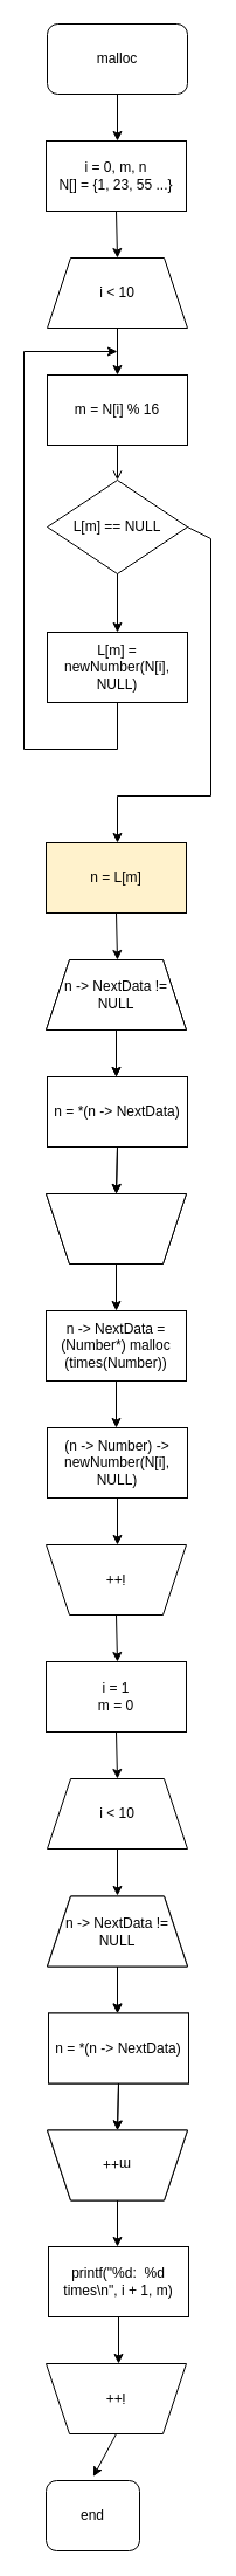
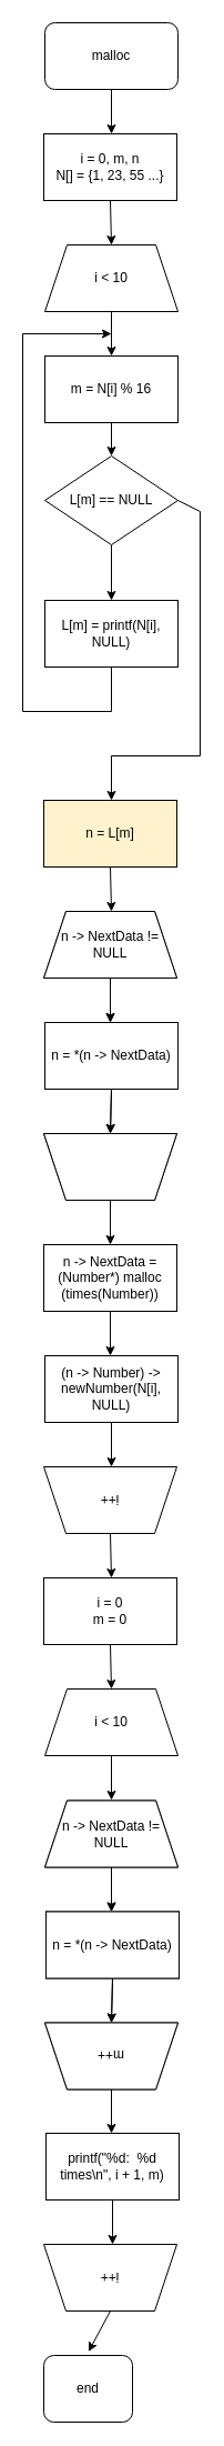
- <mxCell id="10" value="" style="endArrow=open;html=1;rounded=0;exitX=0.5;exitY=1;exitDx=0;exitDy=0;entryX=0.5;entryY=0;entryDx=0;entryDy=0;" parent="1" source="7" target="9" edge="1"><mxGeometry width="50" height="50" relative="1" as="geometry"><mxPoint x="110" y="400" as="sourcePoint" /><mxPoint x="160" y="350" as="targetPoint" /></mxGeometry></mxCell>
+ <mxCell id="10" value="" style="endArrow=classic;html=1;rounded=0;exitX=0.5;exitY=1;exitDx=0;exitDy=0;entryX=0.5;entryY=0;entryDx=0;entryDy=0;" parent="1" source="7" target="9" edge="1"><mxGeometry width="50" height="50" relative="1" as="geometry"><mxPoint x="110" y="400" as="sourcePoint" /><mxPoint x="160" y="350" as="targetPoint" /></mxGeometry></mxCell>
- <mxCell id="12" value="&lt;font style=&quot;font-size: 12px;&quot;&gt;L[m] = &lt;font style=&quot;font-size: 12px;&quot;&gt;newNumber(N[i], NULL)&lt;/font&gt;&lt;/font&gt;" style="rounded=0;whiteSpace=wrap;html=1;" parent="1" vertex="1"><mxGeometry x="40" y="540" width="120" height="60" as="geometry" /></mxCell>
+ <mxCell id="12" value="&lt;font style=&quot;font-size: 12px;&quot;&gt;L[m] = &lt;font style=&quot;font-size: 12px;&quot;&gt;printf(N[i], NULL)&lt;/font&gt;&lt;/font&gt;" style="rounded=0;whiteSpace=wrap;html=1;" parent="1" vertex="1"><mxGeometry x="40" y="540" width="120" height="60" as="geometry" /></mxCell>
- <mxCell id="37" value="i = 1&lt;br&gt;m = 0" style="rounded=0;whiteSpace=wrap;html=1;fontSize=12;" parent="1" vertex="1"><mxGeometry x="39" y="1420" width="120" height="60" as="geometry" /></mxCell>
+ <mxCell id="37" value="i = 0&lt;br&gt;m = 0" style="rounded=0;whiteSpace=wrap;html=1;fontSize=12;" parent="1" vertex="1"><mxGeometry x="39" y="1420" width="120" height="60" as="geometry" /></mxCell>
